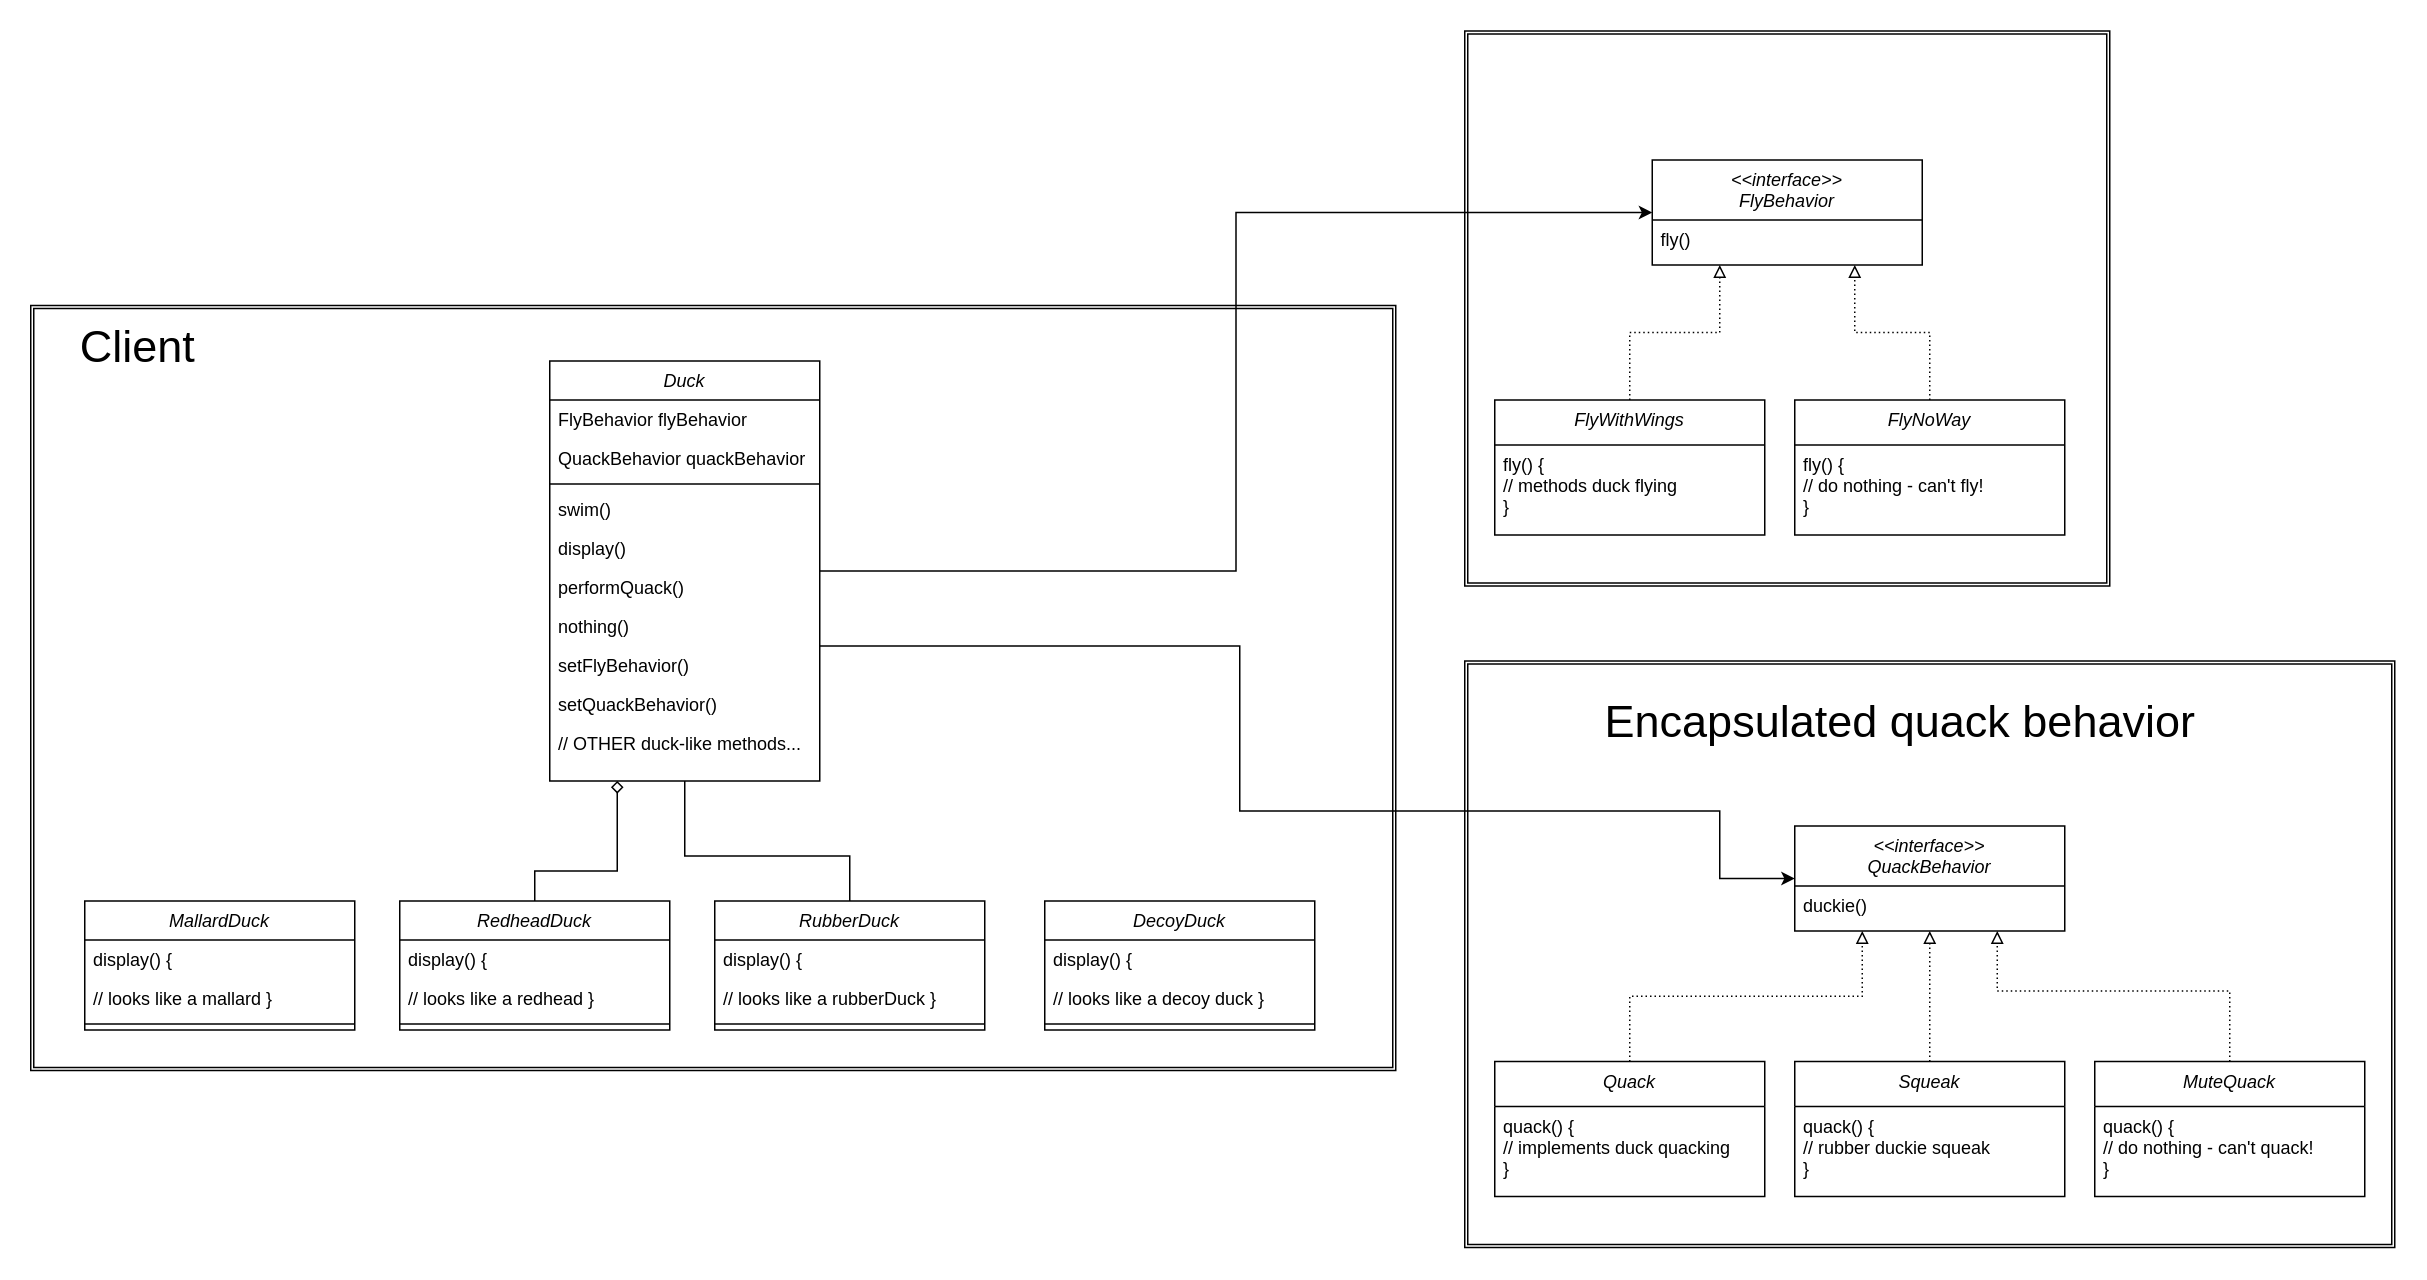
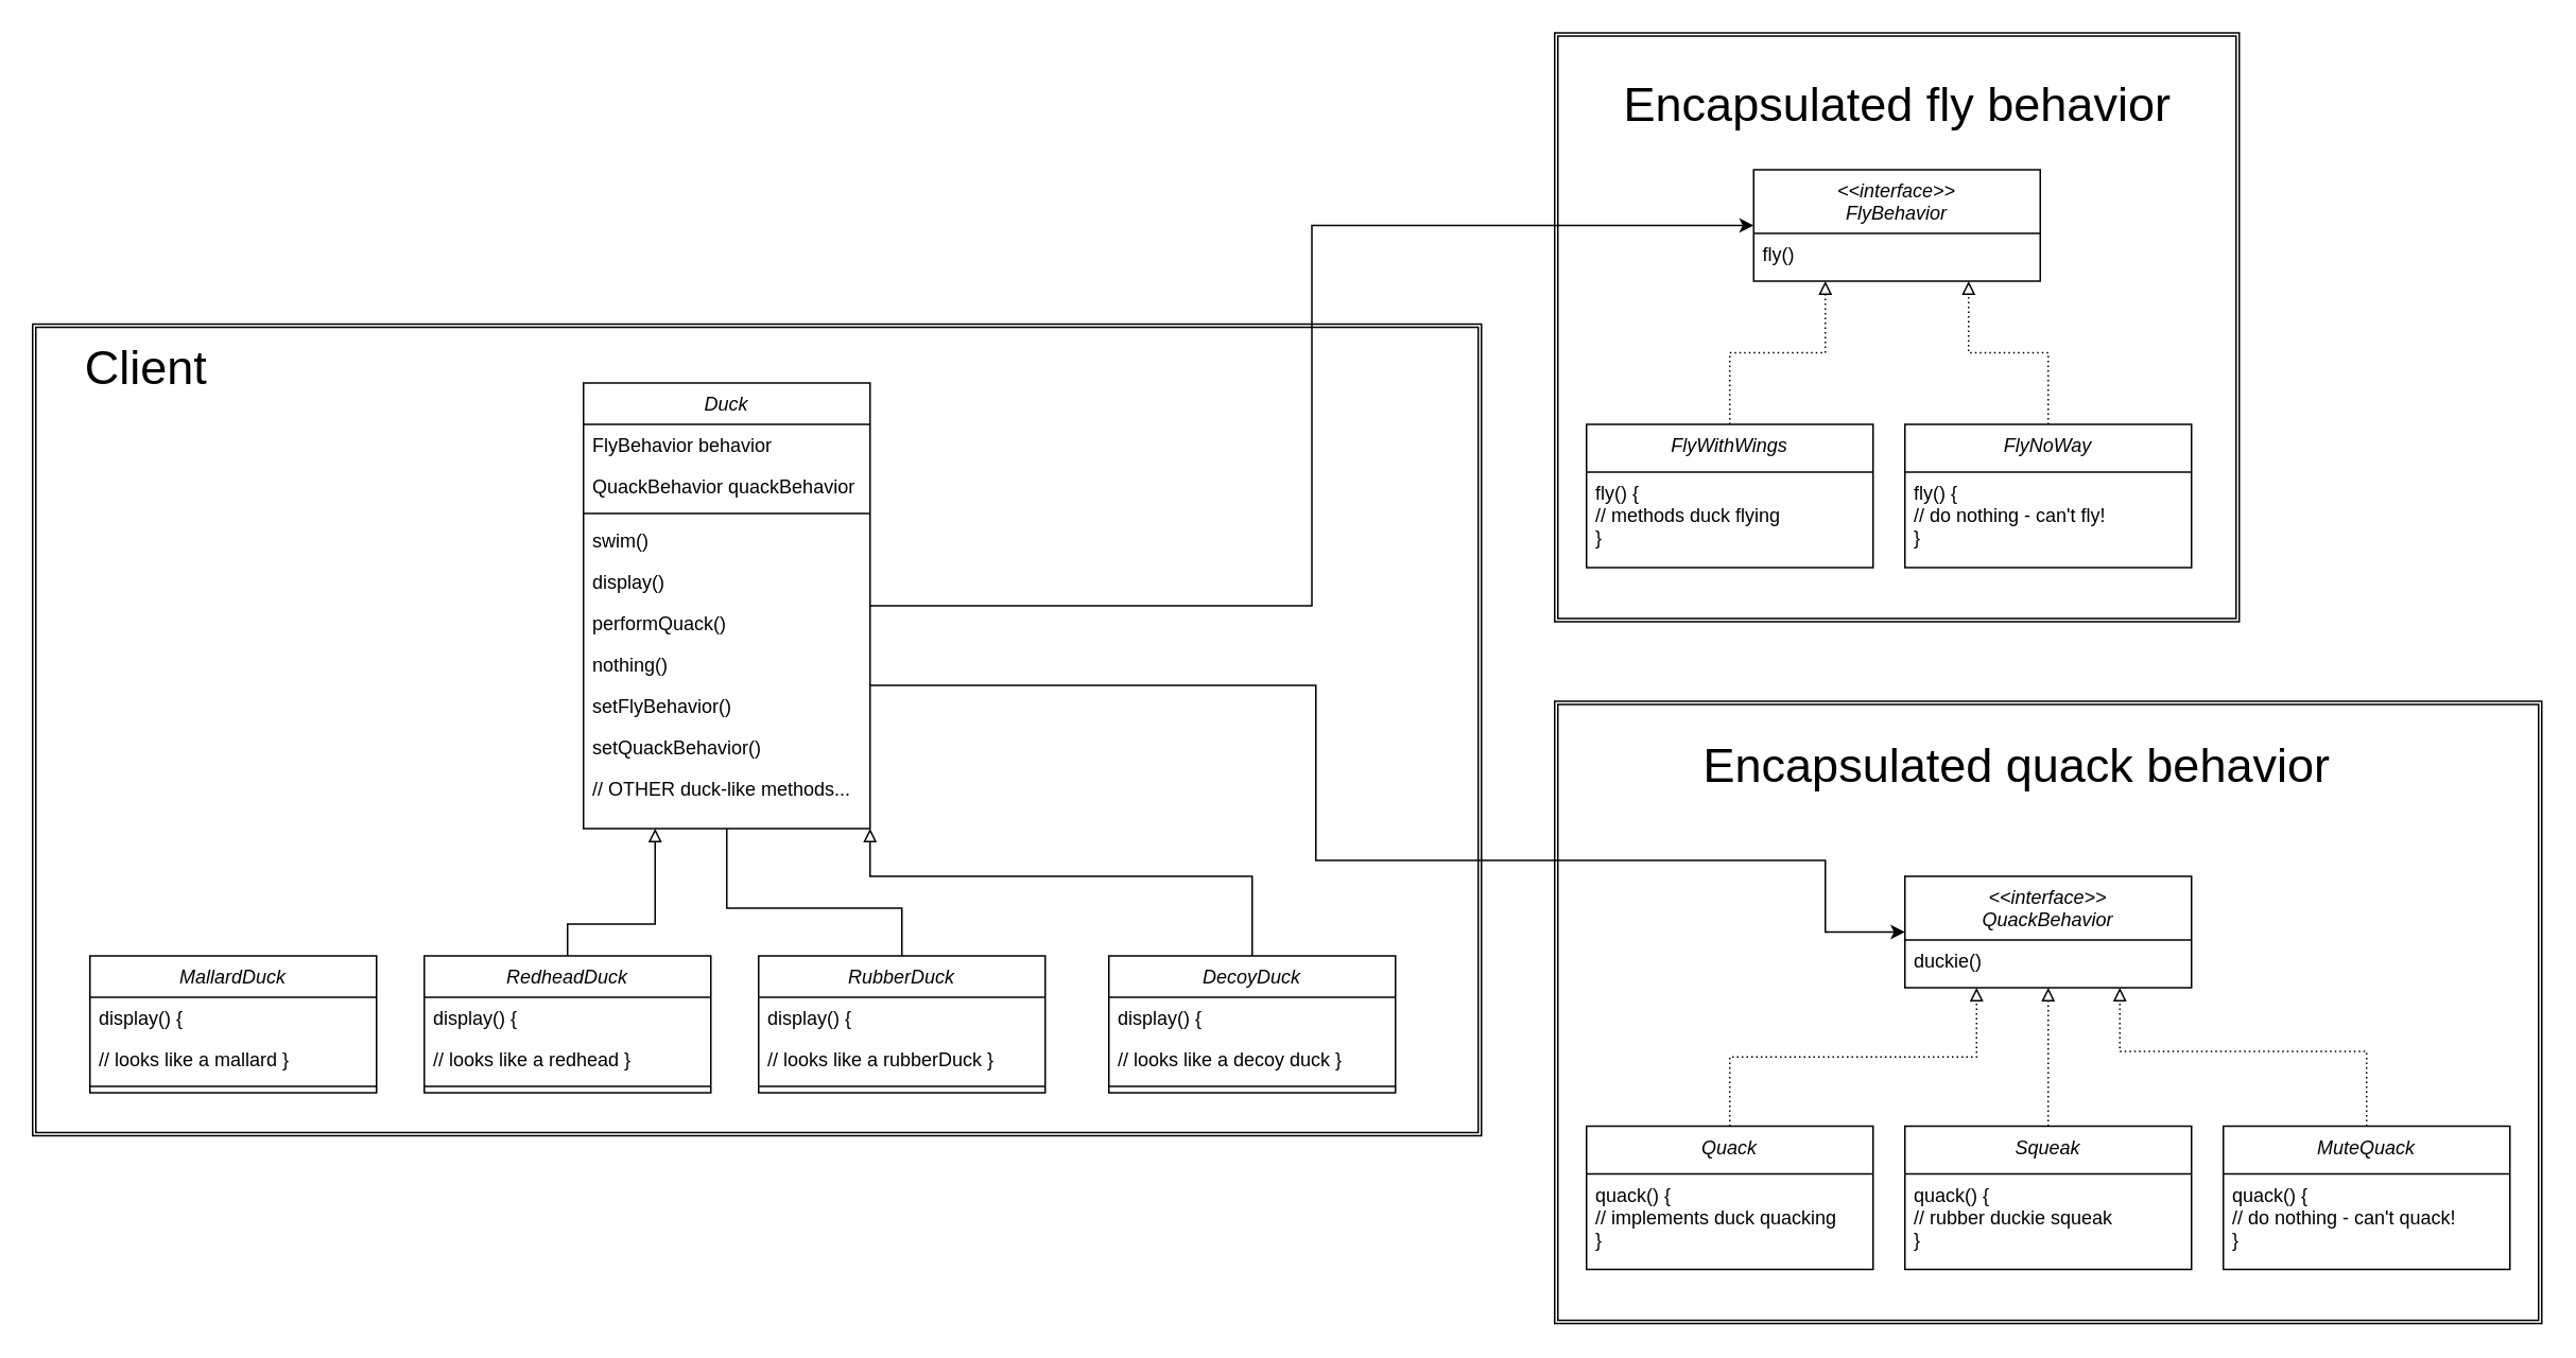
+ <mxCell id="57" value="&lt;font style=&quot;font-size: 30px;&quot;&gt;Encapsulated fly behavior&lt;br&gt;&lt;/font&gt;" style="text;html=1;align=center;verticalAlign=middle;resizable=0;points=[];autosize=1;strokeColor=none;fillColor=none;fontSize=30;" vertex="1" parent="1"><mxGeometry x="1006" y="40" width="370" height="50" as="geometry" /></mxCell>
- <mxCell id="8" value="FlyBehavior flyBehavior" style="text;align=left;verticalAlign=top;spacingLeft=4;spacingRight=4;overflow=hidden;rotatable=0;points=[[0,0.5],[1,0.5]];portConstraint=eastwest;" parent="7" vertex="1"><mxGeometry y="26" width="180" height="26" as="geometry" /></mxCell>
+ <mxCell id="8" value="FlyBehavior behavior" style="text;align=left;verticalAlign=top;spacingLeft=4;spacingRight=4;overflow=hidden;rotatable=0;points=[[0,0.5],[1,0.5]];portConstraint=eastwest;" parent="7" vertex="1"><mxGeometry y="26" width="180" height="26" as="geometry" /></mxCell>
- <mxCell id="22" style="edgeStyle=orthogonalEdgeStyle;rounded=0;orthogonalLoop=1;jettySize=auto;html=1;exitX=0.5;exitY=0;exitDx=0;exitDy=0;entryX=0.25;entryY=1;entryDx=0;entryDy=0;endArrow=diamond;endFill=0;" edge="1" parent="1" source="23" target="7"><mxGeometry relative="1" as="geometry"><Array as="points"><mxPoint x="356" y="580" /><mxPoint x="411" y="580" /></Array></mxGeometry></mxCell>
+ <mxCell id="22" style="edgeStyle=orthogonalEdgeStyle;rounded=0;orthogonalLoop=1;jettySize=auto;html=1;exitX=0.5;exitY=0;exitDx=0;exitDy=0;entryX=0.25;entryY=1;entryDx=0;entryDy=0;endArrow=block;endFill=0;" edge="1" parent="1" source="23" target="7"><mxGeometry relative="1" as="geometry"><Array as="points"><mxPoint x="356" y="580" /><mxPoint x="411" y="580" /></Array></mxGeometry></mxCell>
+ <mxCell id="32" style="edgeStyle=orthogonalEdgeStyle;rounded=0;orthogonalLoop=1;jettySize=auto;html=1;entryX=1;entryY=1;entryDx=0;entryDy=0;endArrow=block;endFill=0;" edge="1" parent="1" source="33" target="7"><mxGeometry relative="1" as="geometry"><Array as="points"><mxPoint x="786" y="550" /><mxPoint x="546" y="550" /></Array></mxGeometry></mxCell>
